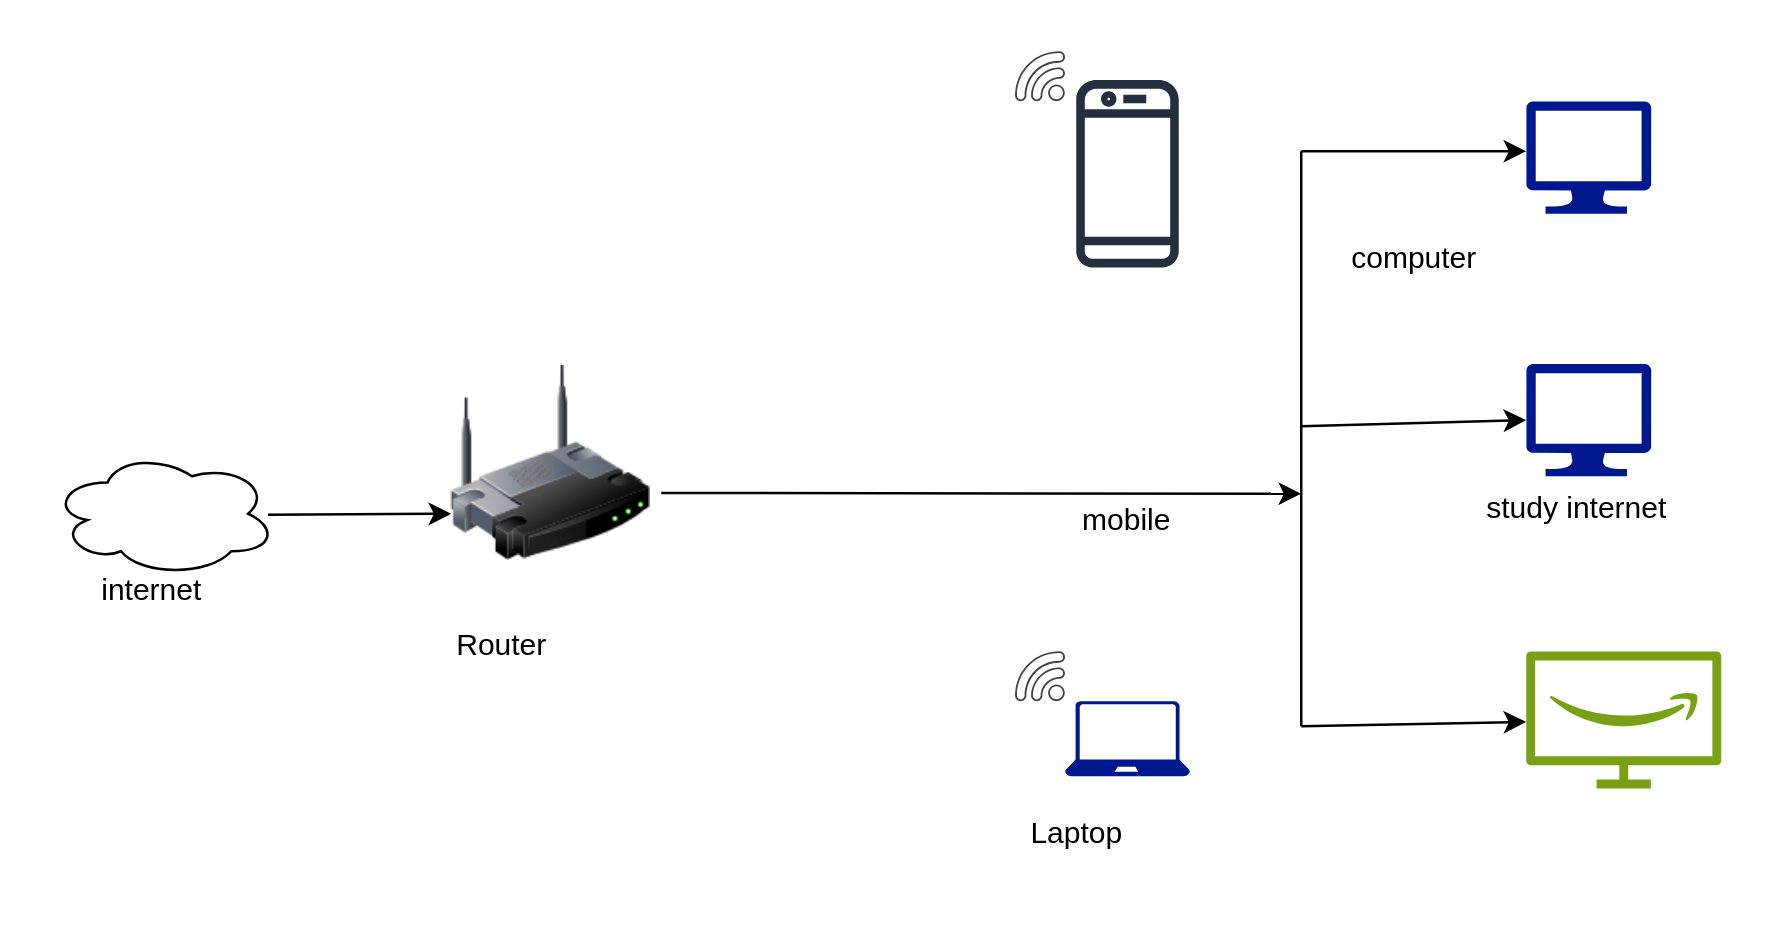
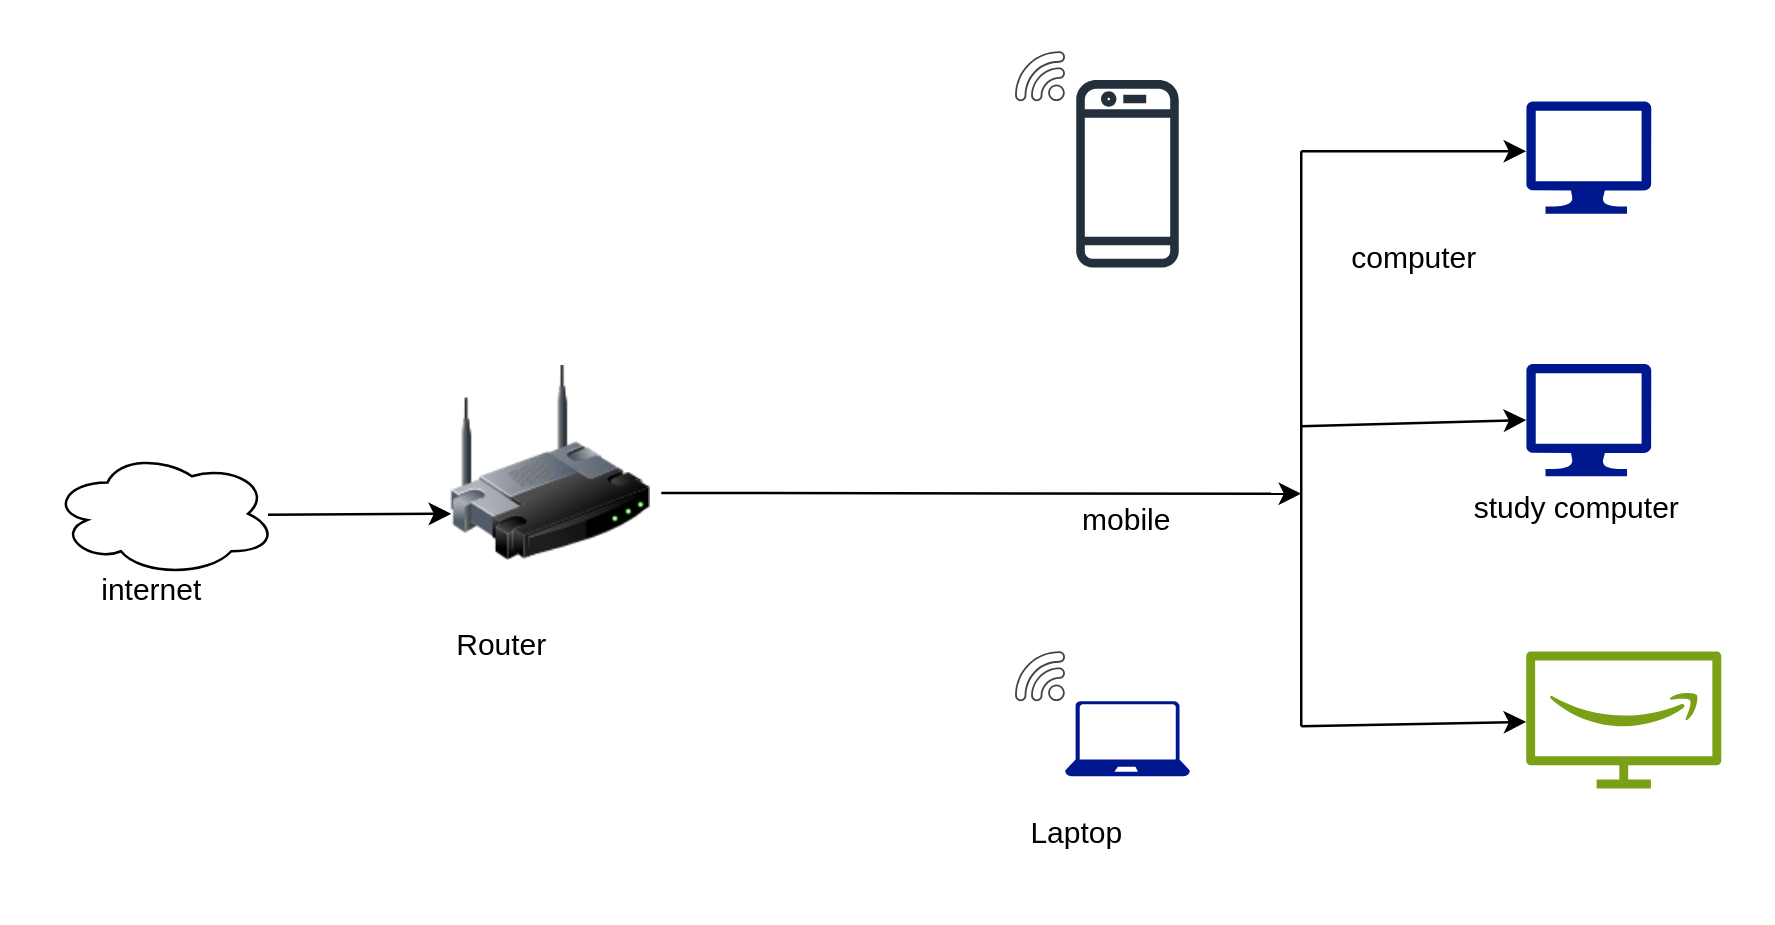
- <mxCell id="19" value="study internet" style="text;html=1;align=center;verticalAlign=middle;resizable=0;points=[];autosize=1;strokeColor=none;fillColor=none;" vertex="1" parent="1"><mxGeometry x="575" y="188" width="110" height="30" as="geometry" /></mxCell>
+ <mxCell id="19" value="study computer" style="text;html=1;align=center;verticalAlign=middle;resizable=0;points=[];autosize=1;strokeColor=none;fillColor=none;" vertex="1" parent="1"><mxGeometry x="575" y="188" width="110" height="30" as="geometry" /></mxCell>
